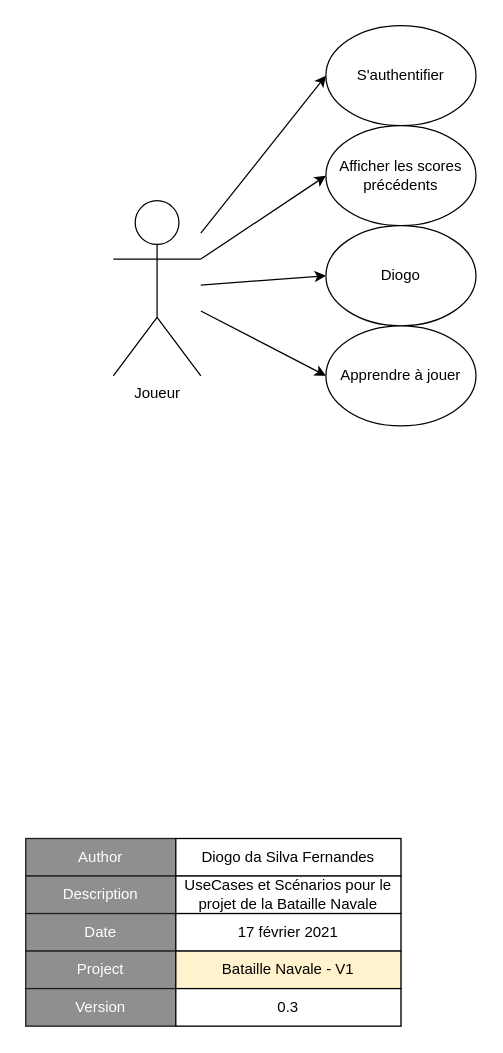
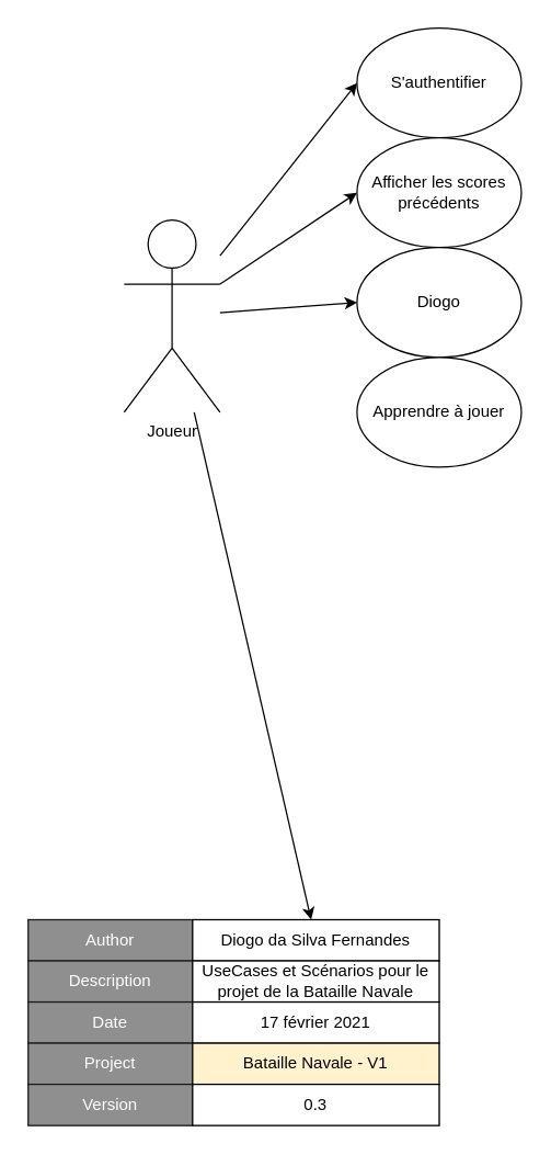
- <mxCell id="10" value="" style="endArrow=classic;html=1;entryX=0;entryY=0.5;entryDx=0;entryDy=0;" parent="1" source="2" target="9" edge="1"><mxGeometry width="50" height="50" relative="1" as="geometry"><mxPoint x="260" y="490" as="sourcePoint" /><mxPoint x="310" y="440" as="targetPoint" /></mxGeometry></mxCell>
+ <mxCell id="10" value="" style="endArrow=classic;html=1;" parent="1" source="2" target="16" edge="1"><mxGeometry width="50" height="50" relative="1" as="geometry"><mxPoint x="260" y="490" as="sourcePoint" /><mxPoint x="310" y="440" as="targetPoint" /></mxGeometry></mxCell>
